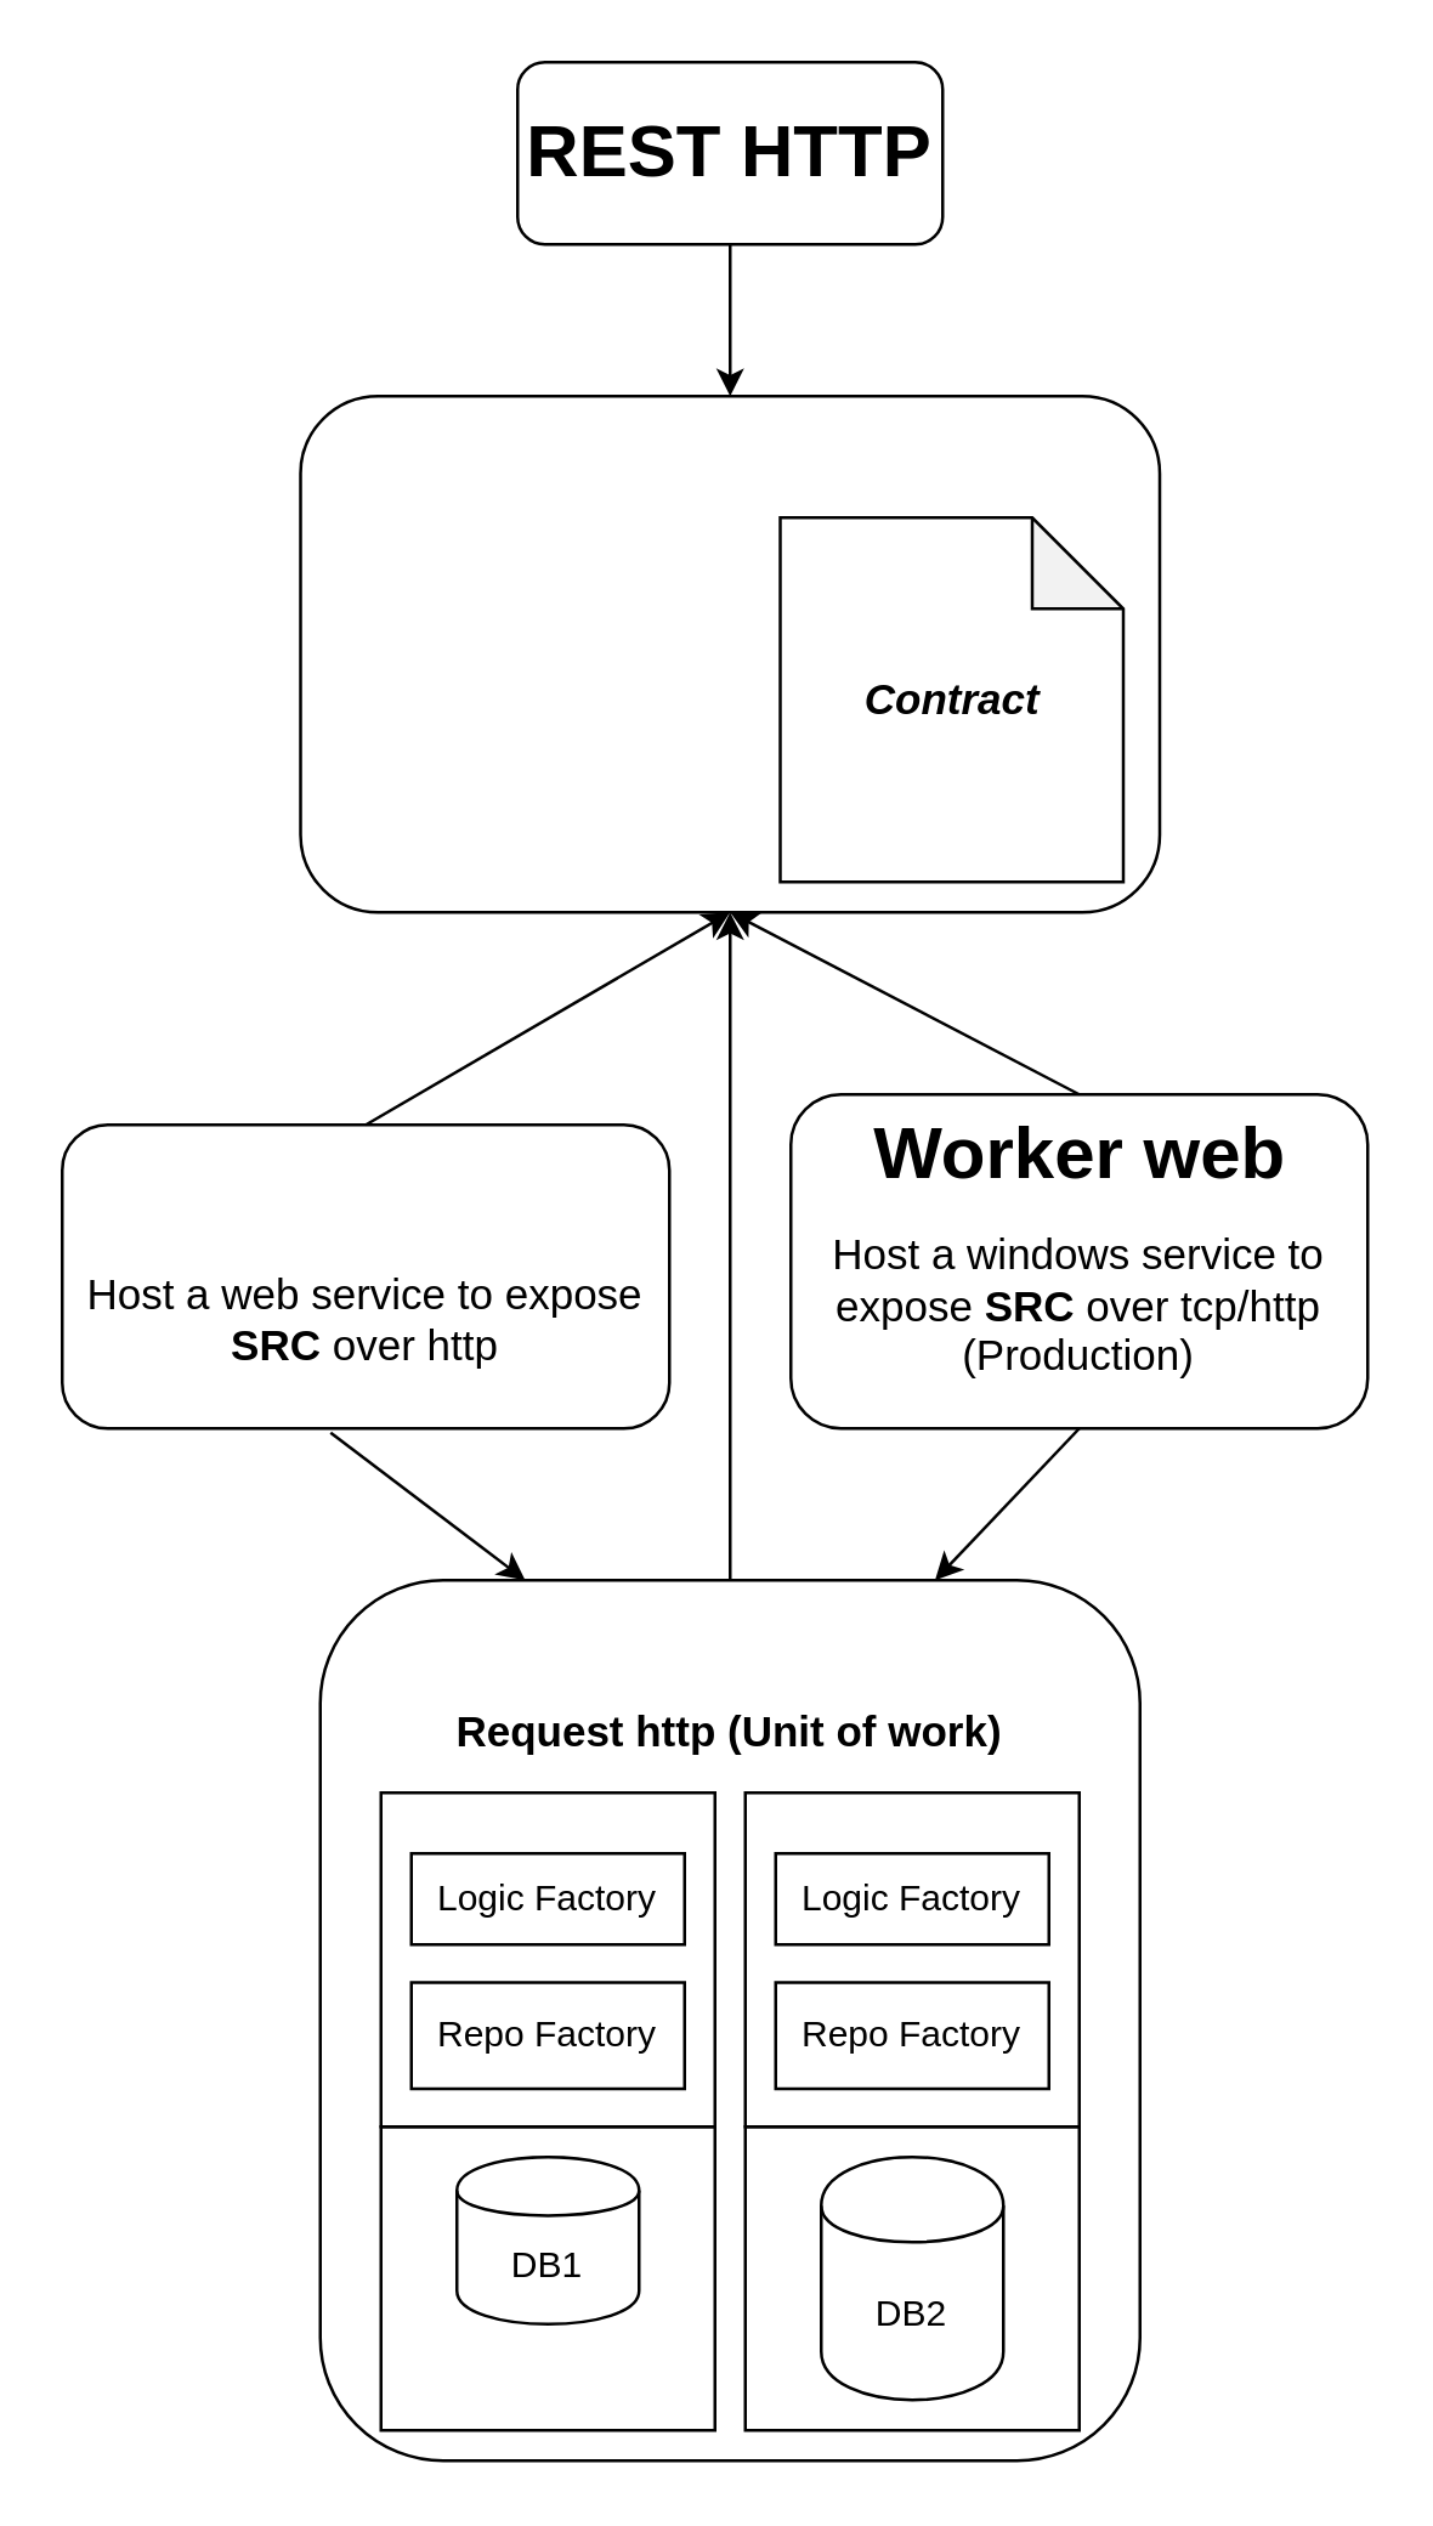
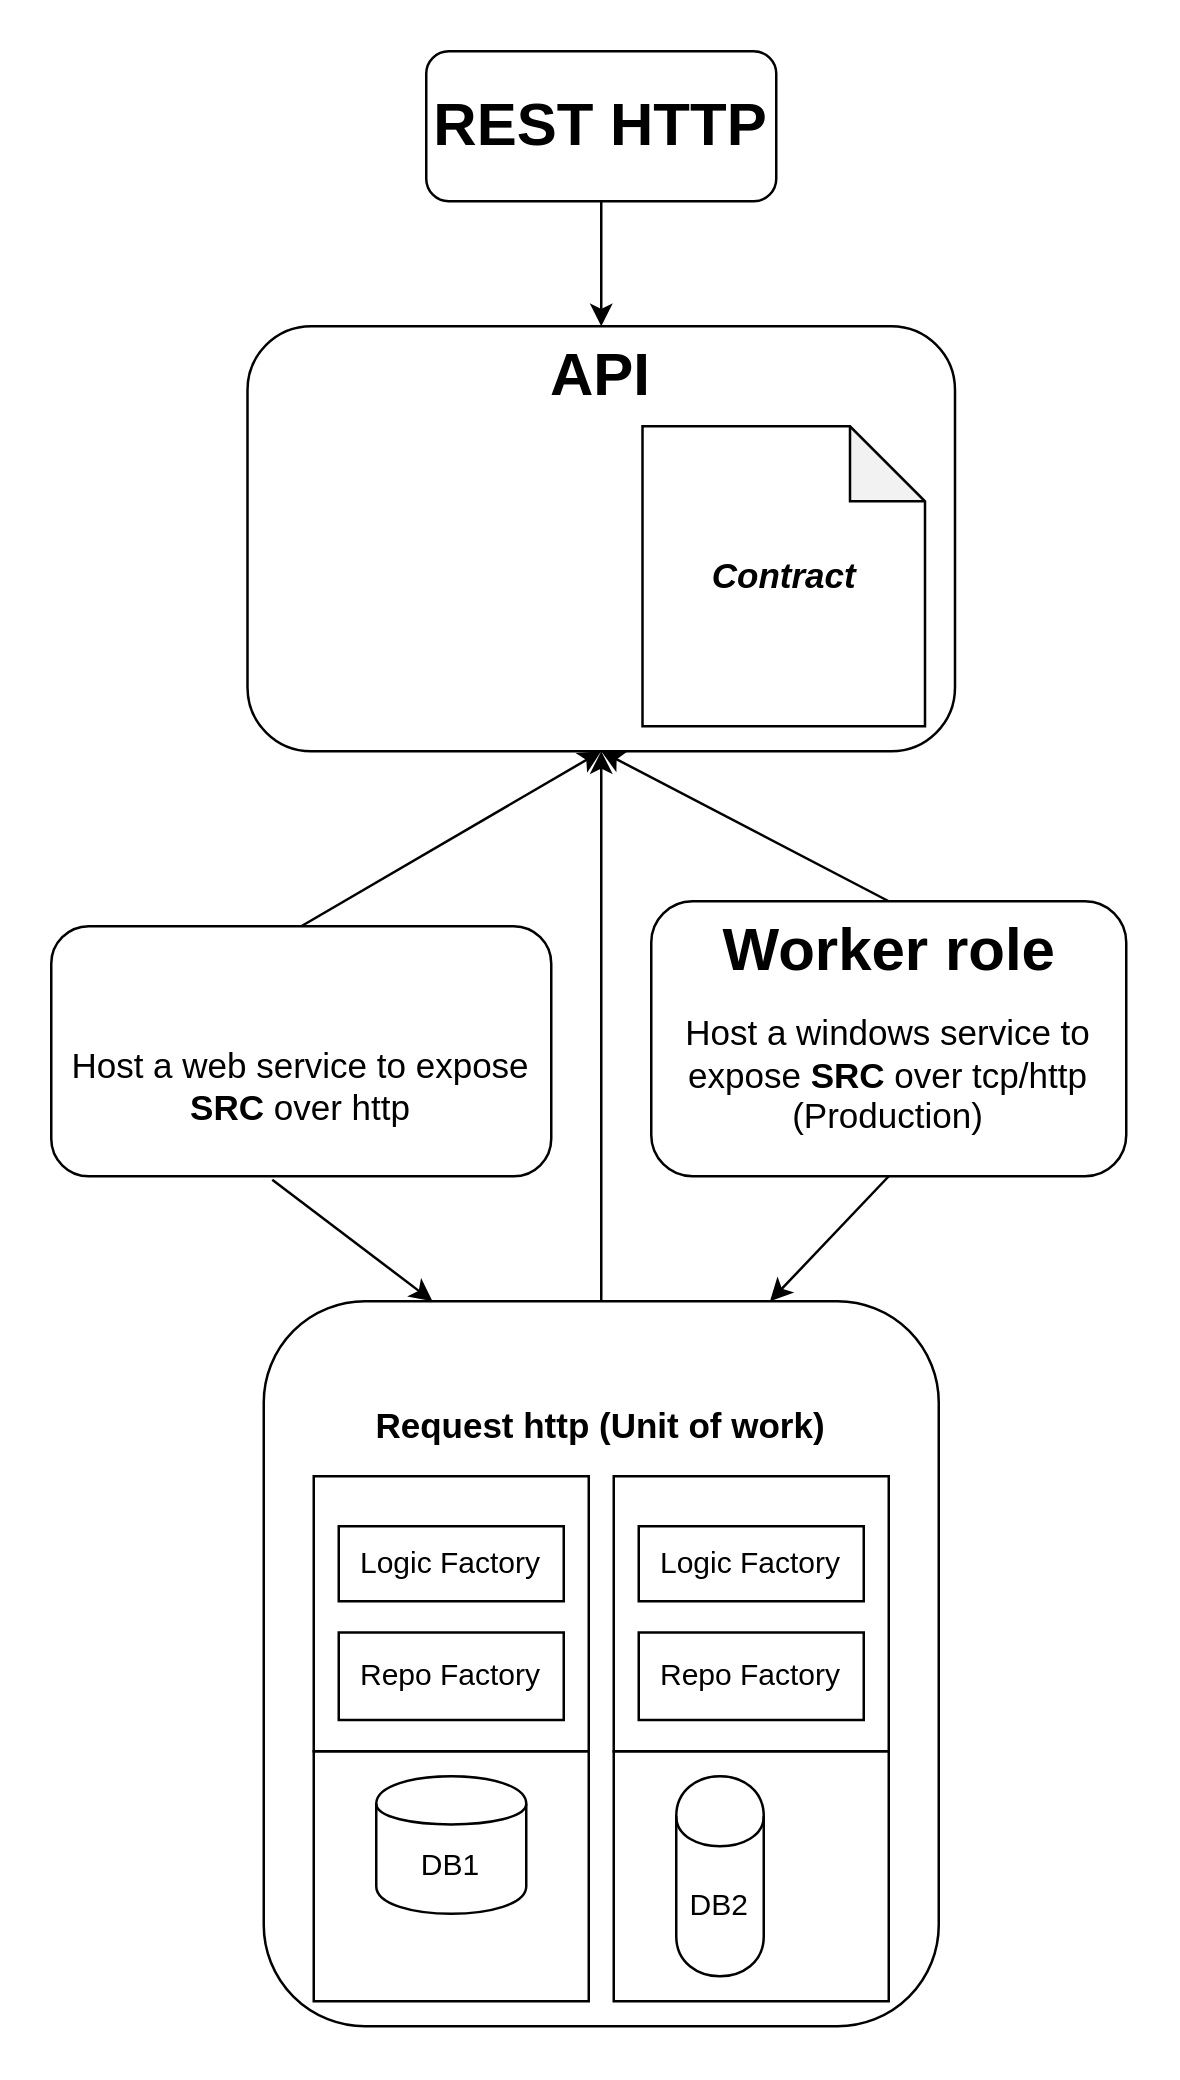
+ <mxCell id="4" value="&lt;font style=&quot;font-size: 12px&quot;&gt;&lt;b&gt;&lt;font style=&quot;font-size: 24px&quot;&gt;API&lt;/font&gt;&lt;/b&gt;&lt;/font&gt;" style="text;html=1;strokeColor=none;fillColor=none;align=center;verticalAlign=middle;whiteSpace=wrap;rounded=0;" parent="1" vertex="1"><mxGeometry x="220" y="140" width="40" height="20" as="geometry" /></mxCell>
- <mxCell id="19" value="&lt;b&gt;&lt;font style=&quot;font-size: 24px&quot;&gt;Worker web&lt;br&gt;&lt;/font&gt;&lt;/b&gt;" style="text;html=1;strokeColor=none;fillColor=none;align=center;verticalAlign=middle;whiteSpace=wrap;rounded=0;" parent="1" vertex="1"><mxGeometry x="277.5" y="370" width="155" height="20" as="geometry" /></mxCell>
+ <mxCell id="19" value="&lt;b&gt;&lt;font style=&quot;font-size: 24px&quot;&gt;Worker role&lt;br&gt;&lt;/font&gt;&lt;/b&gt;" style="text;html=1;strokeColor=none;fillColor=none;align=center;verticalAlign=middle;whiteSpace=wrap;rounded=0;" parent="1" vertex="1"><mxGeometry x="277.5" y="370" width="155" height="20" as="geometry" /></mxCell>
- <mxCell id="7" value="DB2" style="shape=cylinder;whiteSpace=wrap;html=1;boundedLbl=1;backgroundOutline=1;" parent="1" vertex="1"><mxGeometry x="270" y="710" width="60" height="80" as="geometry" /></mxCell>
+ <mxCell id="7" value="DB2" style="shape=cylinder;whiteSpace=wrap;html=1;boundedLbl=1;backgroundOutline=1;" parent="1" vertex="1"><mxGeometry x="270" y="710" width="35" height="80" as="geometry" /></mxCell>
